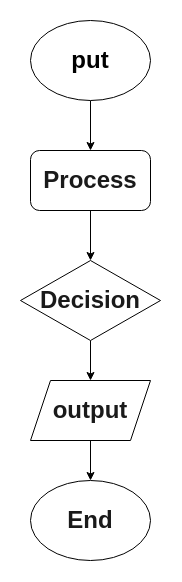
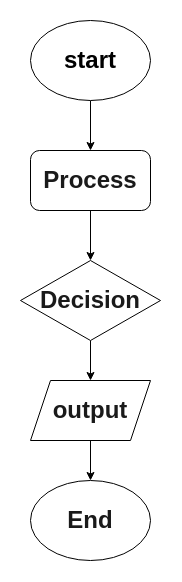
- <mxCell id="3" value="&lt;b&gt;&lt;font style=&quot;font-size: 24px;&quot;&gt;put&lt;/font&gt;&lt;/b&gt;" style="ellipse;whiteSpace=wrap;html=1;" vertex="1" parent="1"><mxGeometry x="30" y="20" width="120" height="80" as="geometry" /></mxCell>
+ <mxCell id="3" value="&lt;b&gt;&lt;font style=&quot;font-size: 24px;&quot;&gt;start&lt;/font&gt;&lt;/b&gt;" style="ellipse;whiteSpace=wrap;html=1;" vertex="1" parent="1"><mxGeometry x="30" y="20" width="120" height="80" as="geometry" /></mxCell>
